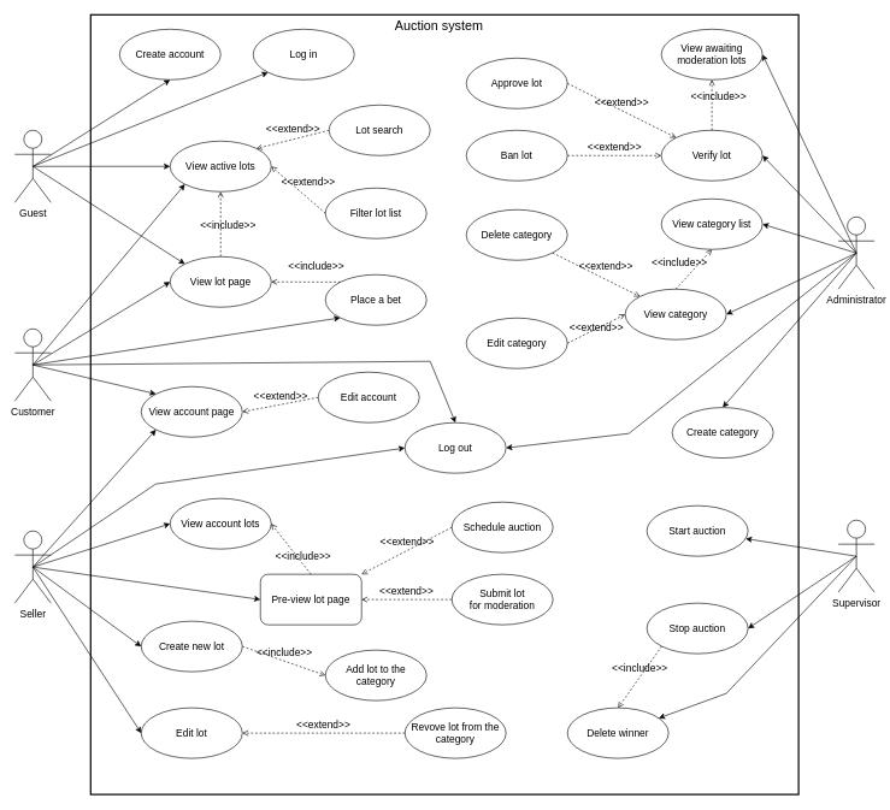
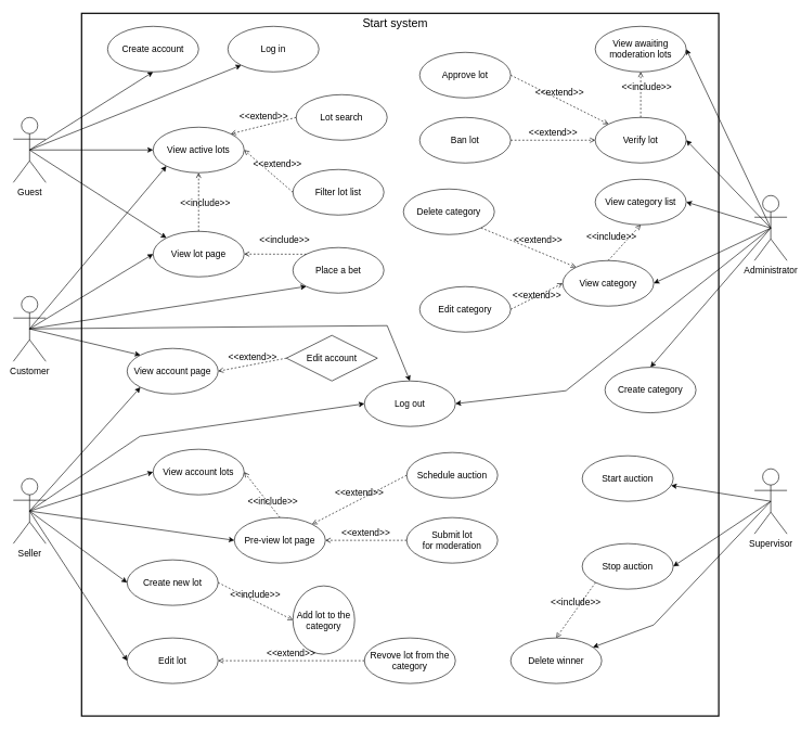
- <mxCell id="79" value="Auction system" style="text;html=1;strokeColor=none;fillColor=none;align=center;verticalAlign=middle;whiteSpace=wrap;rounded=0;fontSize=18;" parent="1" vertex="1"><mxGeometry x="530" y="20" width="155" height="30" as="geometry" /></mxCell>
+ <mxCell id="79" value="Start system" style="text;html=1;strokeColor=none;fillColor=none;align=center;verticalAlign=middle;whiteSpace=wrap;rounded=0;fontSize=18;" parent="1" vertex="1"><mxGeometry x="530" y="20" width="155" height="30" as="geometry" /></mxCell>
- <mxCell id="48" value="Delete category" style="ellipse;whiteSpace=wrap;html=1;fontSize=14;" parent="1" vertex="1"><mxGeometry x="645" y="290" width="140" height="70" as="geometry" /></mxCell>
+ <mxCell id="48" value="Delete category" style="ellipse;whiteSpace=wrap;html=1;fontSize=14;" parent="1" vertex="1"><mxGeometry x="620" y="290" width="140" height="70" as="geometry" /></mxCell>
- <mxCell id="21" value="Edit account" style="ellipse;whiteSpace=wrap;html=1;fontSize=14;" parent="1" vertex="1"><mxGeometry x="440" y="515" width="140" height="70" as="geometry" /></mxCell>
+ <mxCell id="21" value="Edit account" style="rhombus;whiteSpace=wrap;html=1;fontSize=14;" parent="1" vertex="1"><mxGeometry x="440" y="515" width="140" height="70" as="geometry" /></mxCell>
- <mxCell id="77" value="Pre-view lot page" style="whiteSpace=wrap;html=1;fontSize=14;rounded=1;" parent="1" vertex="1"><mxGeometry x="360" y="795" width="140" height="70" as="geometry" /></mxCell>
+ <mxCell id="77" value="Pre-view lot page" style="ellipse;whiteSpace=wrap;html=1;fontSize=14;" parent="1" vertex="1"><mxGeometry x="360" y="795" width="140" height="70" as="geometry" /></mxCell>
- <mxCell id="45" value="Add lot to the category" style="ellipse;whiteSpace=wrap;html=1;fontSize=14;" parent="1" vertex="1"><mxGeometry x="450" y="900" width="140" height="70" as="geometry" /></mxCell>
+ <mxCell id="45" value="Add lot to the category" style="ellipse;whiteSpace=wrap;html=1;fontSize=14;" parent="1" vertex="1"><mxGeometry x="450" y="900" width="95" height="105" as="geometry" /></mxCell>
